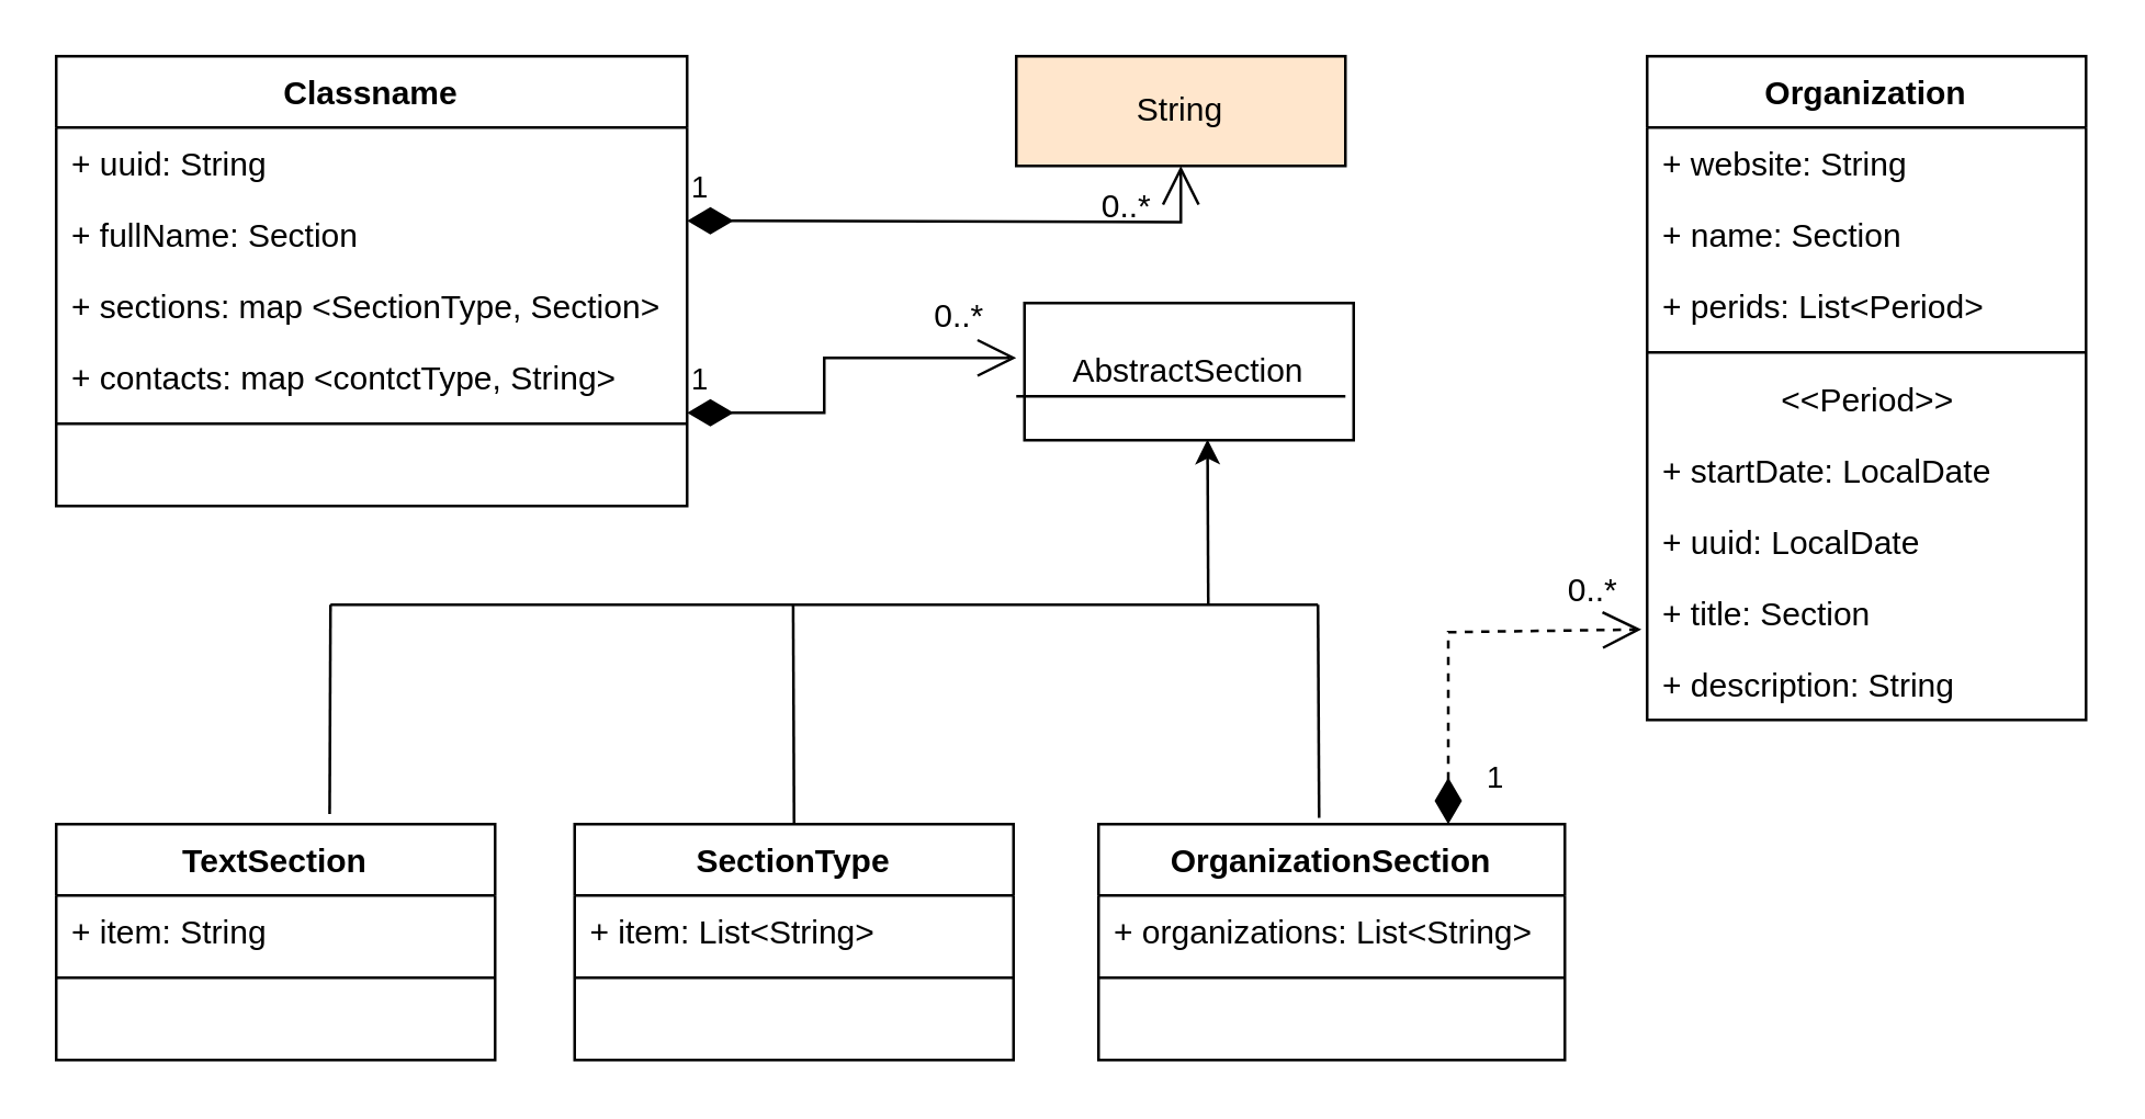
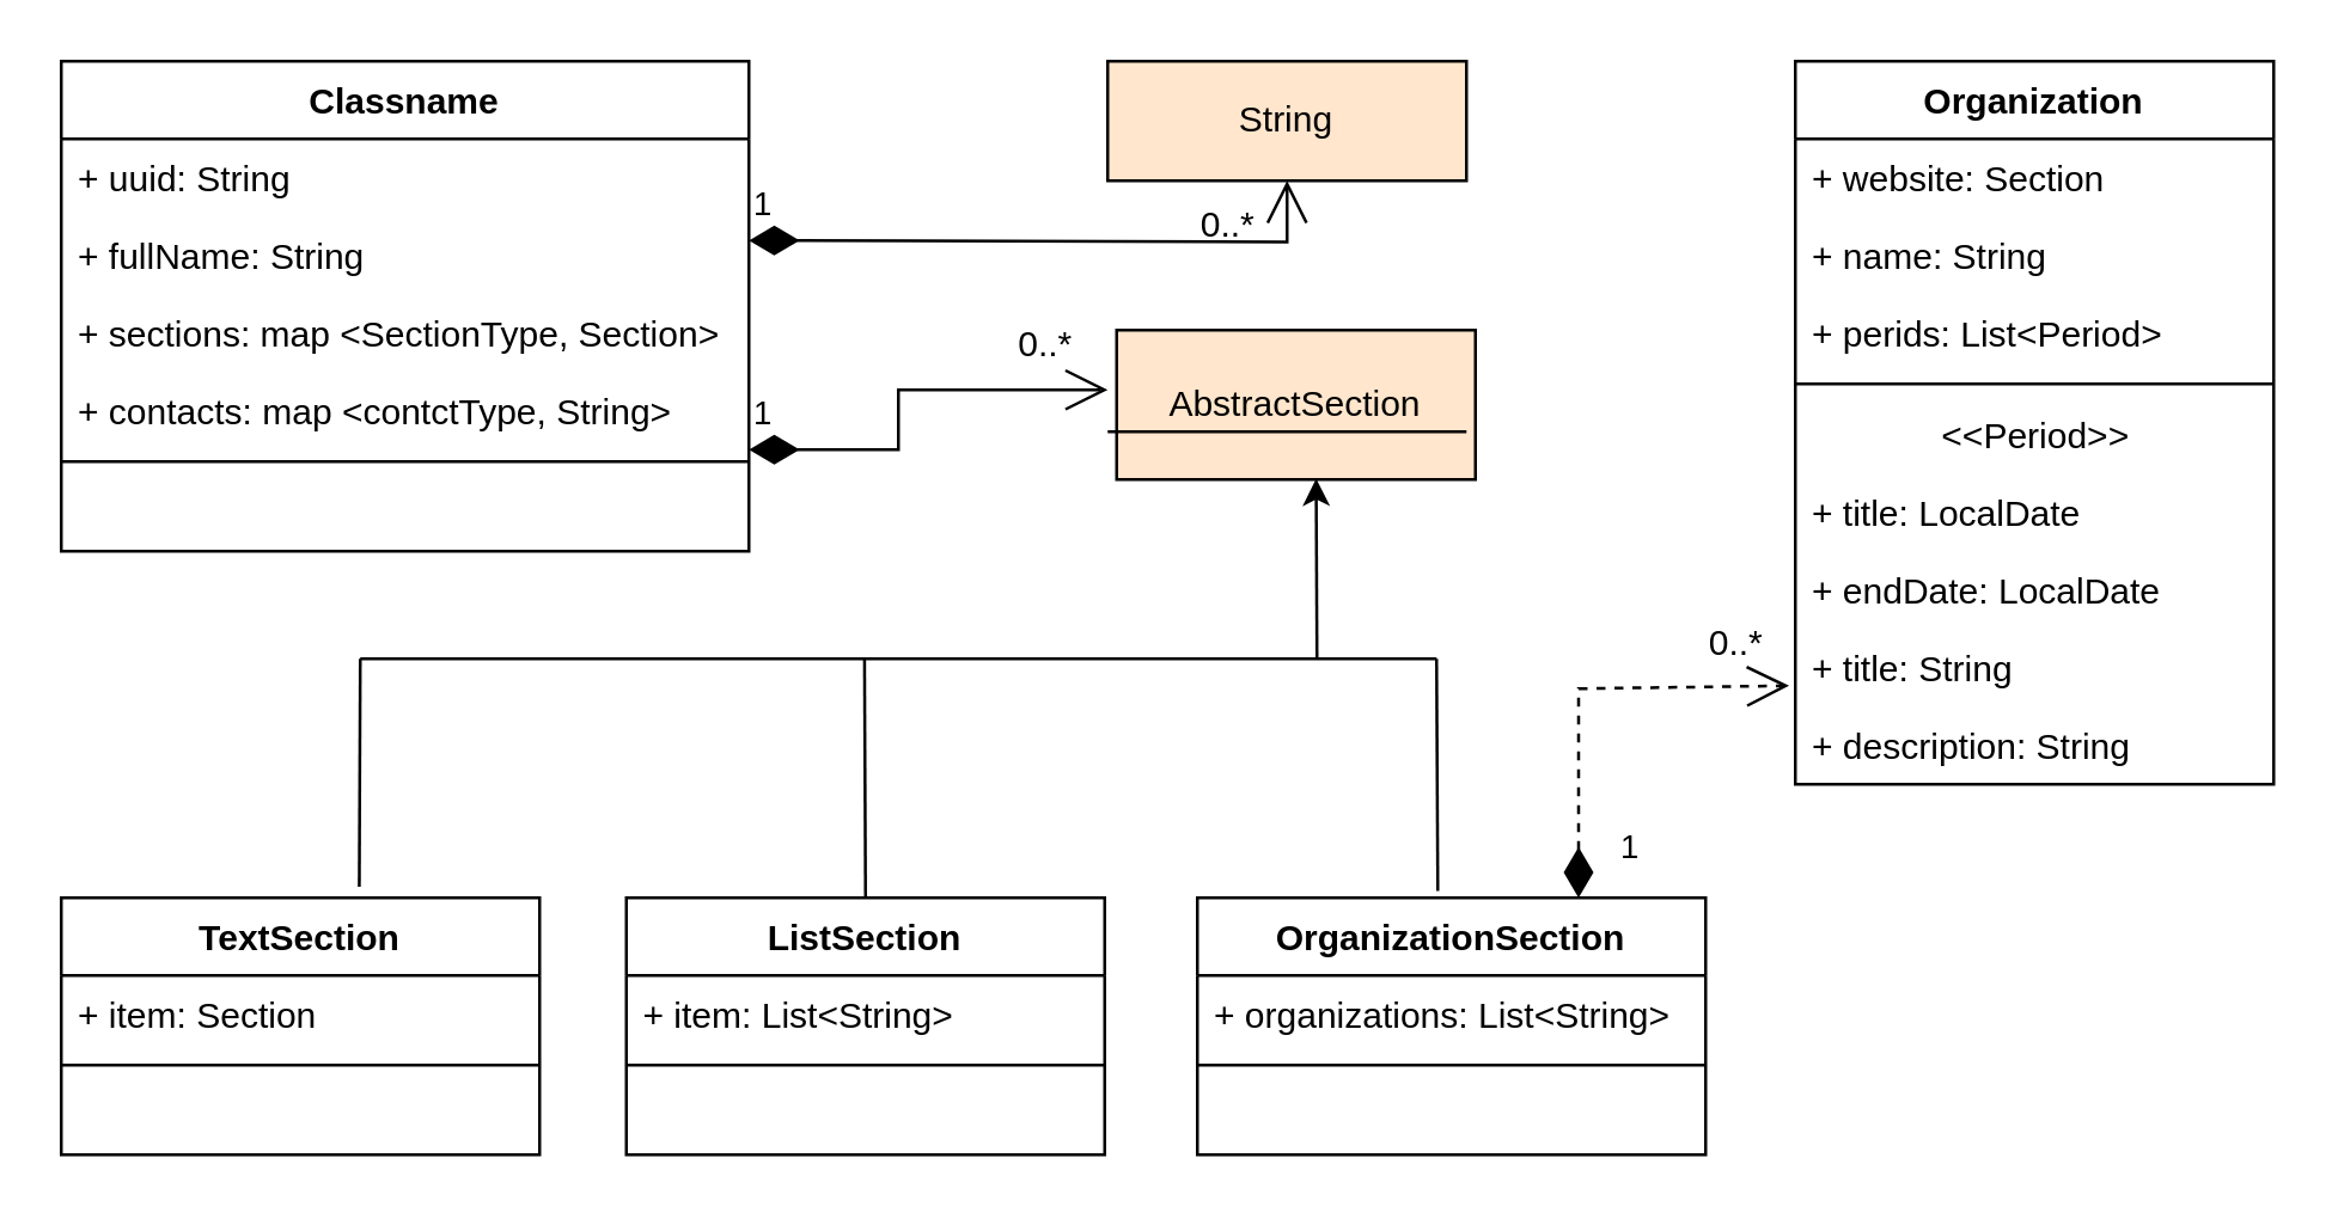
- <mxCell id="36" value="+ website: String" style="text;strokeColor=none;fillColor=none;align=left;verticalAlign=top;spacingLeft=4;spacingRight=4;overflow=hidden;rotatable=0;points=[[0,0.5],[1,0.5]];portConstraint=eastwest;" vertex="1" parent="35"><mxGeometry y="26" width="160" height="26" as="geometry" /></mxCell>
+ <mxCell id="36" value="+ website: Section" style="text;strokeColor=none;fillColor=none;align=left;verticalAlign=top;spacingLeft=4;spacingRight=4;overflow=hidden;rotatable=0;points=[[0,0.5],[1,0.5]];portConstraint=eastwest;" vertex="1" parent="35"><mxGeometry y="26" width="160" height="26" as="geometry" /></mxCell>
- <mxCell id="4" value="+ fullName: Section" style="text;strokeColor=none;fillColor=none;align=left;verticalAlign=top;spacingLeft=4;spacingRight=4;overflow=hidden;rotatable=0;points=[[0,0.5],[1,0.5]];portConstraint=eastwest;" parent="2" vertex="1"><mxGeometry y="52" width="230" height="26" as="geometry" /></mxCell>
+ <mxCell id="4" value="+ fullName: String" style="text;strokeColor=none;fillColor=none;align=left;verticalAlign=top;spacingLeft=4;spacingRight=4;overflow=hidden;rotatable=0;points=[[0,0.5],[1,0.5]];portConstraint=eastwest;" parent="2" vertex="1"><mxGeometry y="52" width="230" height="26" as="geometry" /></mxCell>
- <mxCell id="37" value="+ name: Section" style="text;strokeColor=none;fillColor=none;align=left;verticalAlign=top;spacingLeft=4;spacingRight=4;overflow=hidden;rotatable=0;points=[[0,0.5],[1,0.5]];portConstraint=eastwest;" vertex="1" parent="35"><mxGeometry y="52" width="160" height="26" as="geometry" /></mxCell>
+ <mxCell id="37" value="+ name: String" style="text;strokeColor=none;fillColor=none;align=left;verticalAlign=top;spacingLeft=4;spacingRight=4;overflow=hidden;rotatable=0;points=[[0,0.5],[1,0.5]];portConstraint=eastwest;" vertex="1" parent="35"><mxGeometry y="52" width="160" height="26" as="geometry" /></mxCell>
- <mxCell id="10" value="AbstractSection" style="whiteSpace=wrap;html=1;" parent="1" vertex="1"><mxGeometry x="373" y="110" width="120" height="50" as="geometry" /></mxCell>
+ <mxCell id="10" value="AbstractSection" style="whiteSpace=wrap;html=1;fillColor=#ffe6cc;" parent="1" vertex="1"><mxGeometry x="373" y="110" width="120" height="50" as="geometry" /></mxCell>
- <mxCell id="41" value="+ startDate: LocalDate" style="text;strokeColor=none;fillColor=none;align=left;verticalAlign=top;spacingLeft=4;spacingRight=4;overflow=hidden;rotatable=0;points=[[0,0.5],[1,0.5]];portConstraint=eastwest;" vertex="1" parent="35"><mxGeometry y="138" width="160" height="26" as="geometry" /></mxCell>
+ <mxCell id="41" value="+ title: LocalDate" style="text;strokeColor=none;fillColor=none;align=left;verticalAlign=top;spacingLeft=4;spacingRight=4;overflow=hidden;rotatable=0;points=[[0,0.5],[1,0.5]];portConstraint=eastwest;" vertex="1" parent="35"><mxGeometry y="138" width="160" height="26" as="geometry" /></mxCell>
- <mxCell id="42" value="+ uuid: LocalDate" style="text;strokeColor=none;fillColor=none;align=left;verticalAlign=top;spacingLeft=4;spacingRight=4;overflow=hidden;rotatable=0;points=[[0,0.5],[1,0.5]];portConstraint=eastwest;" vertex="1" parent="35"><mxGeometry y="164" width="160" height="26" as="geometry" /></mxCell>
+ <mxCell id="42" value="+ endDate: LocalDate" style="text;strokeColor=none;fillColor=none;align=left;verticalAlign=top;spacingLeft=4;spacingRight=4;overflow=hidden;rotatable=0;points=[[0,0.5],[1,0.5]];portConstraint=eastwest;" vertex="1" parent="35"><mxGeometry y="164" width="160" height="26" as="geometry" /></mxCell>
- <mxCell id="43" value="+ title: Section" style="text;strokeColor=none;fillColor=none;align=left;verticalAlign=top;spacingLeft=4;spacingRight=4;overflow=hidden;rotatable=0;points=[[0,0.5],[1,0.5]];portConstraint=eastwest;" vertex="1" parent="35"><mxGeometry y="190" width="160" height="26" as="geometry" /></mxCell>
+ <mxCell id="43" value="+ title: String" style="text;strokeColor=none;fillColor=none;align=left;verticalAlign=top;spacingLeft=4;spacingRight=4;overflow=hidden;rotatable=0;points=[[0,0.5],[1,0.5]];portConstraint=eastwest;" vertex="1" parent="35"><mxGeometry y="190" width="160" height="26" as="geometry" /></mxCell>
- <mxCell id="18" value="SectionType" style="swimlane;fontStyle=1;align=center;verticalAlign=top;childLayout=stackLayout;horizontal=1;startSize=26;horizontalStack=0;resizeParent=1;resizeParentMax=0;resizeLast=0;collapsible=1;marginBottom=0;" parent="1" vertex="1"><mxGeometry x="209" y="300" width="160" height="86" as="geometry" /></mxCell>
+ <mxCell id="18" value="ListSection" style="swimlane;fontStyle=1;align=center;verticalAlign=top;childLayout=stackLayout;horizontal=1;startSize=26;horizontalStack=0;resizeParent=1;resizeParentMax=0;resizeLast=0;collapsible=1;marginBottom=0;" parent="1" vertex="1"><mxGeometry x="209" y="300" width="160" height="86" as="geometry" /></mxCell>
- <mxCell id="15" value="+ item: String" style="text;strokeColor=none;fillColor=none;align=left;verticalAlign=top;spacingLeft=4;spacingRight=4;overflow=hidden;rotatable=0;points=[[0,0.5],[1,0.5]];portConstraint=eastwest;" parent="14" vertex="1"><mxGeometry y="26" width="160" height="26" as="geometry" /></mxCell>
+ <mxCell id="15" value="+ item: Section" style="text;strokeColor=none;fillColor=none;align=left;verticalAlign=top;spacingLeft=4;spacingRight=4;overflow=hidden;rotatable=0;points=[[0,0.5],[1,0.5]];portConstraint=eastwest;" parent="14" vertex="1"><mxGeometry y="26" width="160" height="26" as="geometry" /></mxCell>
